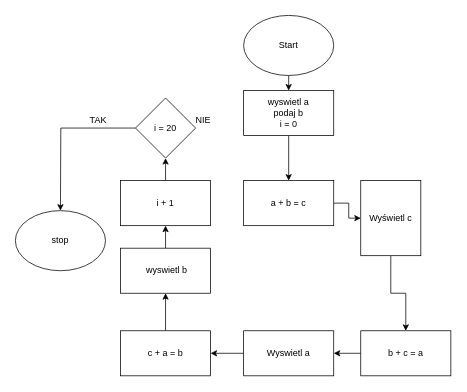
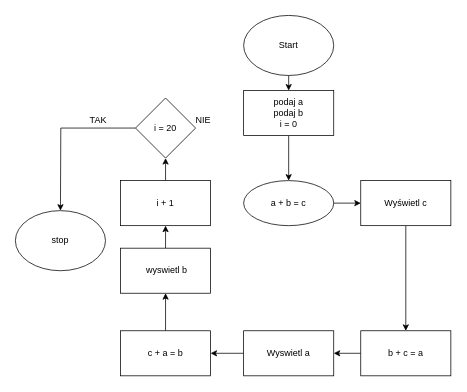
- <mxCell id="5" value="wyswietl a&lt;br&gt;podaj b&lt;br&gt;i = 0" style="rounded=0;whiteSpace=wrap;html=1;" vertex="1" parent="1"><mxGeometry x="324" y="120" width="120" height="60" as="geometry" /></mxCell>
+ <mxCell id="5" value="podaj a&lt;br&gt;podaj b&lt;br&gt;i = 0" style="rounded=0;whiteSpace=wrap;html=1;" vertex="1" parent="1"><mxGeometry x="324" y="120" width="120" height="60" as="geometry" /></mxCell>
- <mxCell id="7" value="a + b = c" style="rounded=0;whiteSpace=wrap;html=1;" vertex="1" parent="1"><mxGeometry x="324" y="240" width="120" height="60" as="geometry" /></mxCell>
+ <mxCell id="7" value="a + b = c" style="ellipse;whiteSpace=wrap;html=1;" vertex="1" parent="1"><mxGeometry x="324" y="240" width="120" height="60" as="geometry" /></mxCell>
- <mxCell id="9" value="Wyświetl c" style="rounded=0;whiteSpace=wrap;html=1;" vertex="1" parent="1"><mxGeometry x="480" y="240" width="80" height="100" as="geometry" /></mxCell>
+ <mxCell id="9" value="Wyświetl c" style="rounded=0;whiteSpace=wrap;html=1;" vertex="1" parent="1"><mxGeometry x="480" y="240" width="120" height="60" as="geometry" /></mxCell>
